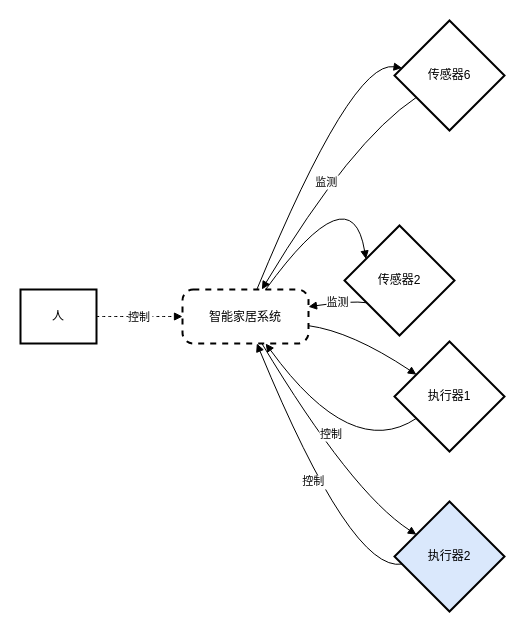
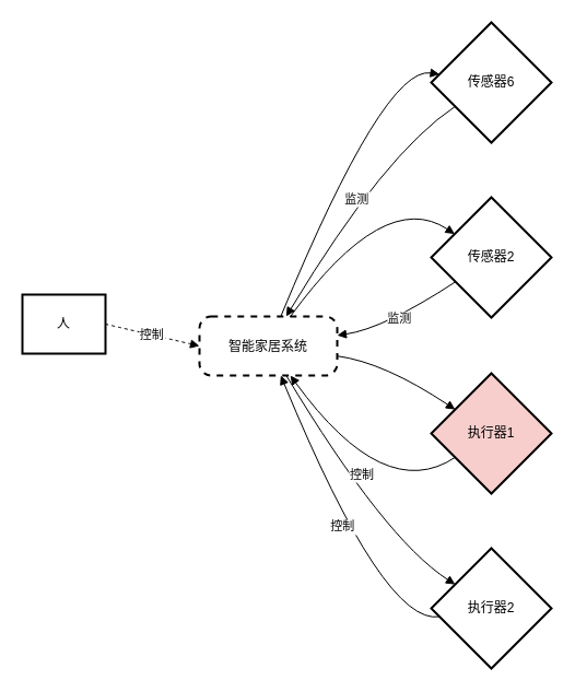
- <mxCell id="5" value="传感器2" style="rhombus;strokeWidth=2;whiteSpace=wrap;" vertex="1" parent="1"><mxGeometry x="344" y="225" width="110" height="110" as="geometry" /></mxCell>
+ <mxCell id="5" value="传感器2" style="rhombus;strokeWidth=2;whiteSpace=wrap;" vertex="1" parent="1"><mxGeometry x="394" y="180" width="110" height="110" as="geometry" /></mxCell>
- <mxCell id="2" value="人" style="whiteSpace=wrap;strokeWidth=2;" vertex="1" parent="1"><mxGeometry x="20" y="289" width="76" height="54" as="geometry" /></mxCell>
+ <mxCell id="2" value="人" style="whiteSpace=wrap;strokeWidth=2;" vertex="1" parent="1"><mxGeometry x="20" y="269" width="76" height="54" as="geometry" /></mxCell>
- <mxCell id="6" value="执行器1" style="rhombus;strokeWidth=2;whiteSpace=wrap;" vertex="1" parent="1"><mxGeometry x="394" y="341" width="110" height="110" as="geometry" /></mxCell>
+ <mxCell id="6" value="执行器1" style="rhombus;strokeWidth=2;whiteSpace=wrap;fillColor=#f8cecc;" vertex="1" parent="1"><mxGeometry x="394" y="341" width="110" height="110" as="geometry" /></mxCell>
- <mxCell id="7" value="执行器2" style="rhombus;strokeWidth=2;whiteSpace=wrap;fillColor=#dae8fc;" vertex="1" parent="1"><mxGeometry x="394" y="501" width="110" height="110" as="geometry" /></mxCell>
+ <mxCell id="7" value="执行器2" style="rhombus;strokeWidth=2;whiteSpace=wrap;" vertex="1" parent="1"><mxGeometry x="394" y="501" width="110" height="110" as="geometry" /></mxCell>
